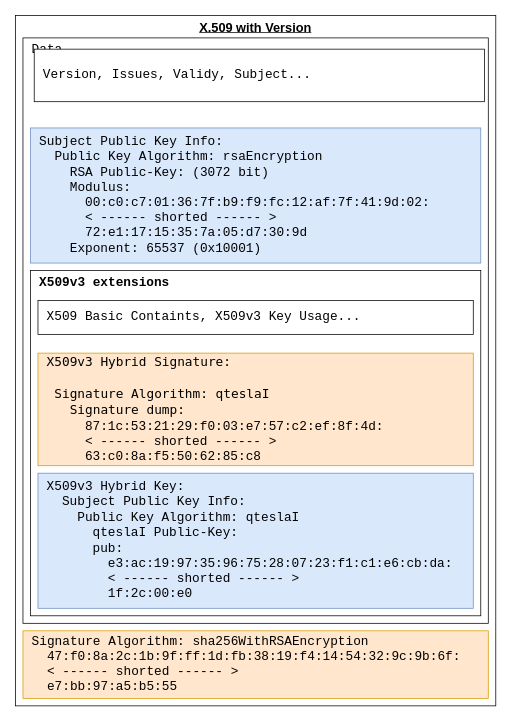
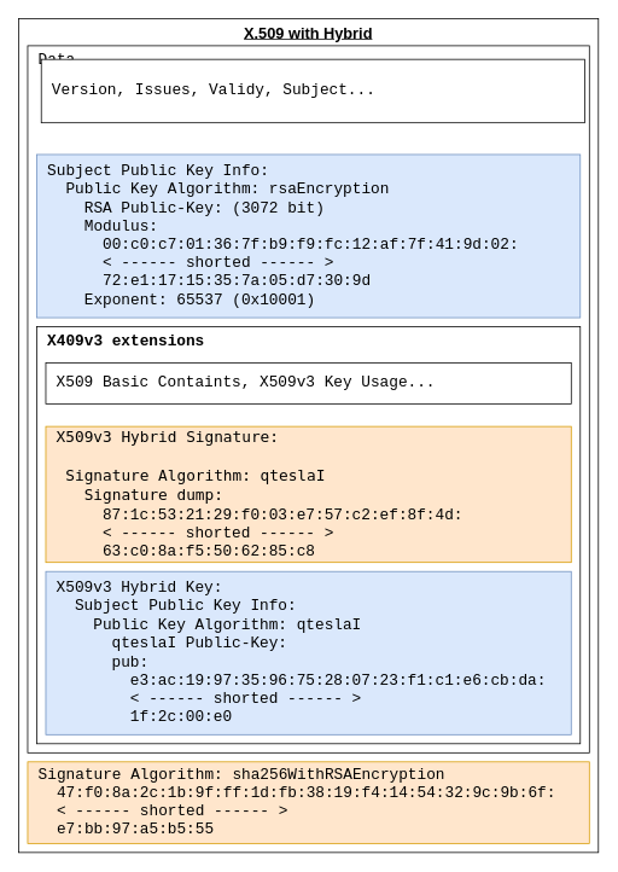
- <mxCell id="2" value="X.509 with Version" style="rounded=0;whiteSpace=wrap;html=1;verticalAlign=top;fontSize=17;align=center;fontStyle=5" vertex="1" parent="1"><mxGeometry x="20" y="20" width="640" height="920" as="geometry" /></mxCell>
+ <mxCell id="2" value="X.509 with Hybrid" style="rounded=0;whiteSpace=wrap;html=1;verticalAlign=top;fontSize=17;align=center;fontStyle=5" vertex="1" parent="1"><mxGeometry x="20" y="20" width="640" height="920" as="geometry" /></mxCell>
- <mxCell id="6" value="&lt;div&gt;X509v3 extensions&lt;/div&gt;" style="rounded=0;whiteSpace=wrap;html=1;labelBackgroundColor=#FFFFFF;fontFamily=Courier New;fontSize=17;fontColor=default;verticalAlign=top;align=left;spacingLeft=10;fontStyle=1" vertex="1" parent="1"><mxGeometry x="40" y="360" width="600" height="460" as="geometry" /></mxCell>
+ <mxCell id="6" value="&lt;div&gt;X409v3 extensions&lt;/div&gt;" style="rounded=0;whiteSpace=wrap;html=1;labelBackgroundColor=#FFFFFF;fontFamily=Courier New;fontSize=17;fontColor=default;verticalAlign=top;align=left;spacingLeft=10;fontStyle=1" vertex="1" parent="1"><mxGeometry x="40" y="360" width="600" height="460" as="geometry" /></mxCell>
